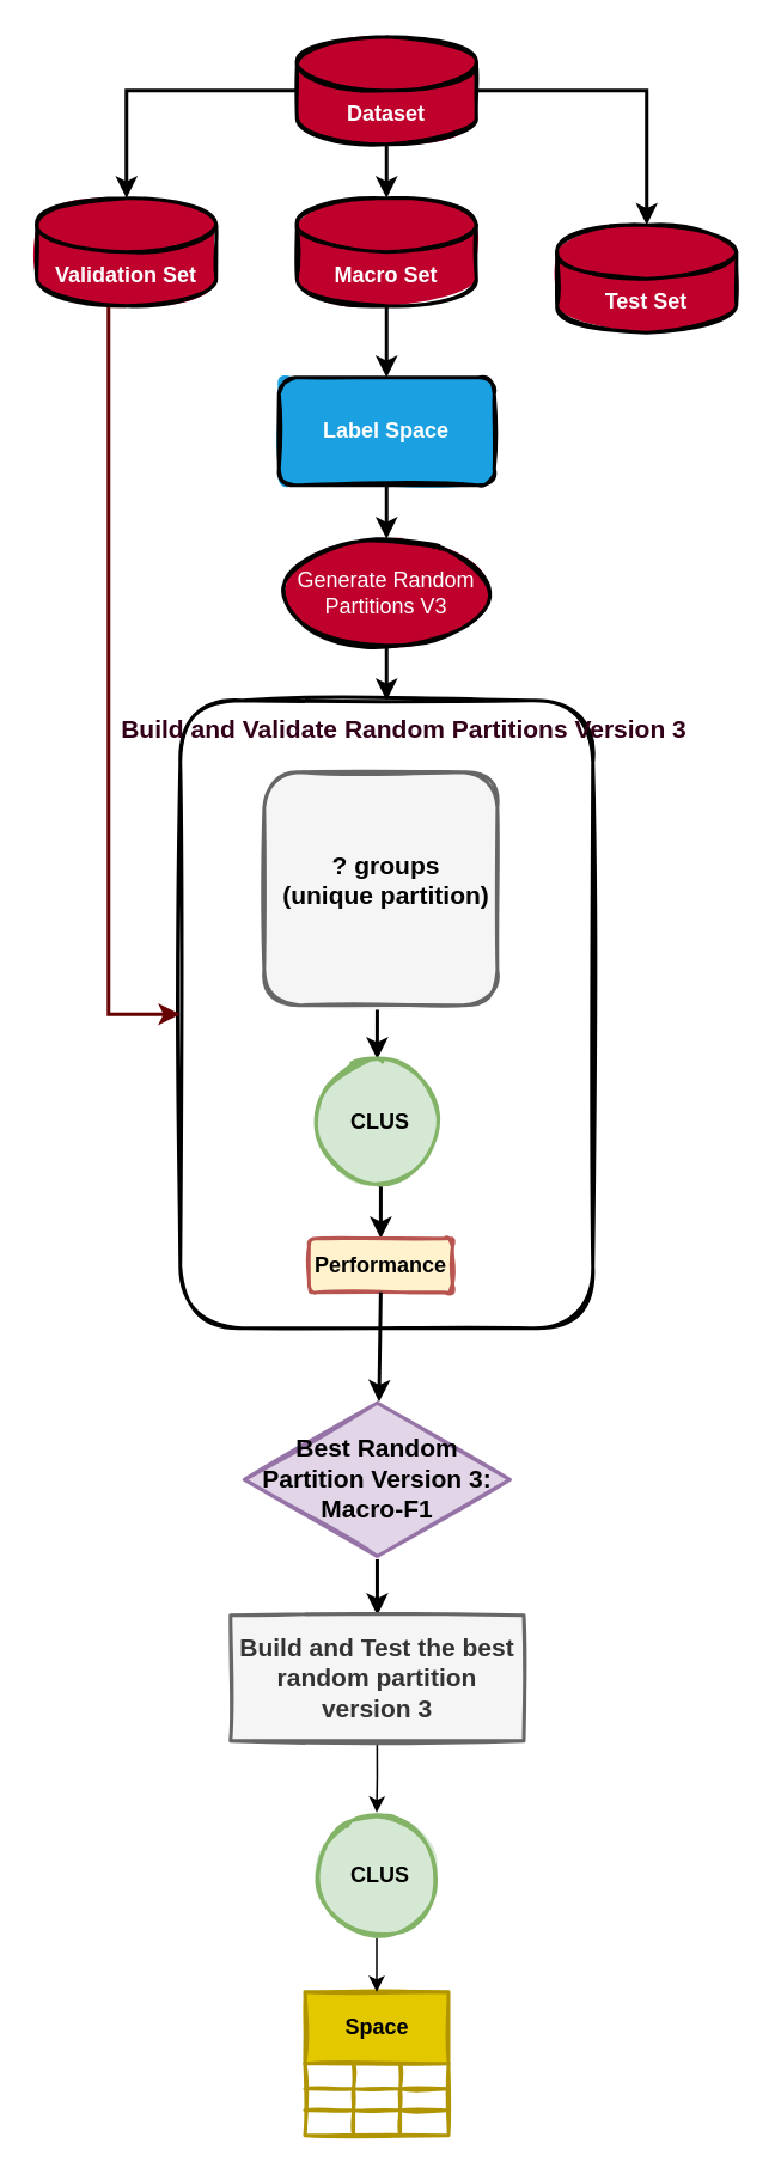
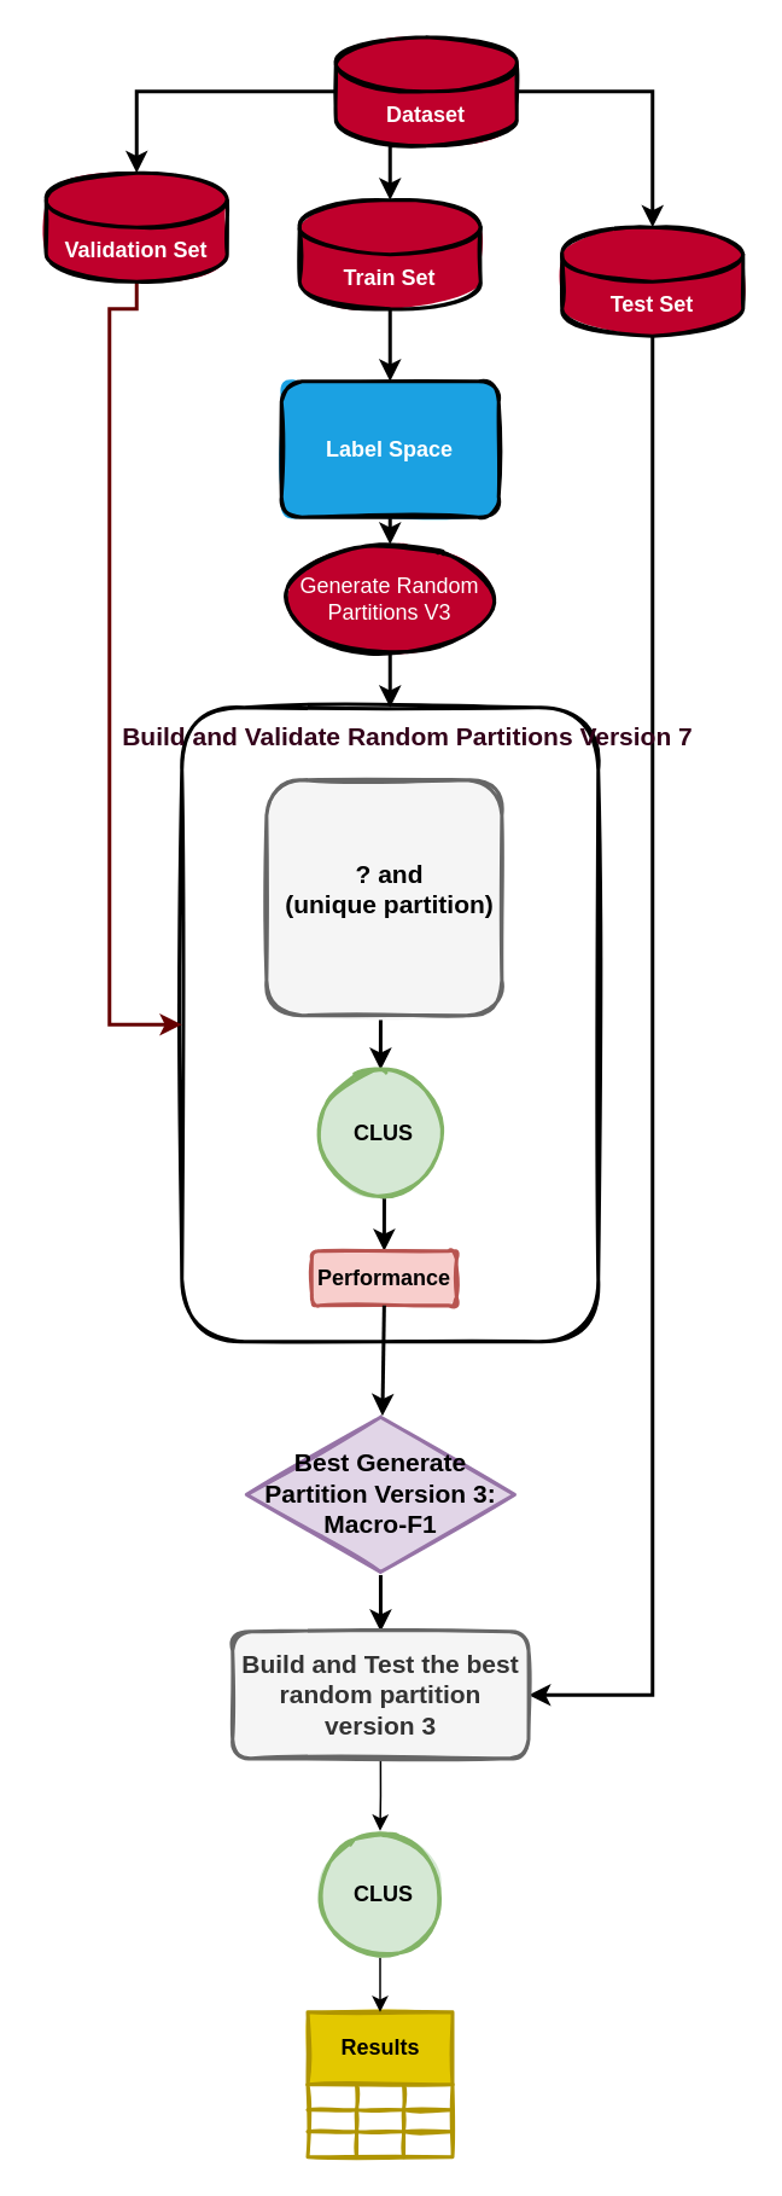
- <mxCell id="6" value="Dataset" style="shape=cylinder3;whiteSpace=wrap;html=1;boundedLbl=1;backgroundOutline=1;size=15;fillColor=#BF002C;strokeColor=#000000;strokeWidth=2;sketch=1;fillWeight=2;hachureGap=8;fillStyle=solid;fontStyle=1;fontColor=#FFFFFF;" parent="1" vertex="1"><mxGeometry x="165" y="20" width="100" height="60" as="geometry" /></mxCell>
+ <mxCell id="6" value="Dataset" style="shape=cylinder3;whiteSpace=wrap;html=1;boundedLbl=1;backgroundOutline=1;size=15;fillColor=#BF002C;strokeColor=#000000;strokeWidth=2;sketch=1;fillWeight=2;hachureGap=8;fillStyle=solid;fontStyle=1;fontColor=#FFFFFF;" parent="1" vertex="1"><mxGeometry x="185" y="20" width="100" height="60" as="geometry" /></mxCell>
- <mxCell id="25" value="Validation Set" style="shape=cylinder3;whiteSpace=wrap;html=1;boundedLbl=1;backgroundOutline=1;size=15;strokeColor=#000000;fillColor=#BF002C;strokeWidth=2;sketch=1;fillWeight=2;hachureGap=8;fillStyle=solid;fontStyle=1;fontColor=#FFFFFF;" parent="1" vertex="1"><mxGeometry x="20" y="110" width="100" height="60" as="geometry" /></mxCell>
+ <mxCell id="25" value="Validation Set" style="shape=cylinder3;whiteSpace=wrap;html=1;boundedLbl=1;backgroundOutline=1;size=15;strokeColor=#000000;fillColor=#BF002C;strokeWidth=2;sketch=1;fillWeight=2;hachureGap=8;fillStyle=solid;fontStyle=1;fontColor=#FFFFFF;" parent="1" vertex="1"><mxGeometry x="25" y="95" width="100" height="60" as="geometry" /></mxCell>
- <mxCell id="8" value="Macro Set" style="shape=cylinder3;whiteSpace=wrap;html=1;boundedLbl=1;backgroundOutline=1;size=15;strokeColor=#000000;fillColor=#BF002C;strokeWidth=2;sketch=1;fillWeight=2;hachureGap=8;fillStyle=solid;fontStyle=1;fontColor=#FFFFFF;" parent="1" vertex="1"><mxGeometry x="165" y="110" width="100" height="60" as="geometry" /></mxCell>
+ <mxCell id="8" value="Train Set" style="shape=cylinder3;whiteSpace=wrap;html=1;boundedLbl=1;backgroundOutline=1;size=15;strokeColor=#000000;fillColor=#BF002C;strokeWidth=2;sketch=1;fillWeight=2;hachureGap=8;fillStyle=solid;fontStyle=1;fontColor=#FFFFFF;" parent="1" vertex="1"><mxGeometry x="165" y="110" width="100" height="60" as="geometry" /></mxCell>
- <mxCell id="27" value="Label Space" style="rounded=1;whiteSpace=wrap;html=1;strokeWidth=2;fillWeight=4;hachureGap=8;hachureAngle=45;fillColor=#1ba1e2;sketch=1;fillStyle=solid;fontStyle=1;fontColor=#FFFFFF;" parent="1" vertex="1"><mxGeometry x="155" y="210" width="120" height="60" as="geometry" /></mxCell>
+ <mxCell id="27" value="Label Space" style="rounded=1;whiteSpace=wrap;html=1;strokeWidth=2;fillWeight=4;hachureGap=8;hachureAngle=45;fillColor=#1ba1e2;sketch=1;fillStyle=solid;fontStyle=1;fontColor=#FFFFFF;" parent="1" vertex="1"><mxGeometry x="155" y="210" width="120" height="75" as="geometry" /></mxCell>
- <mxCell id="32" value="Build and Validate Random Partitions Version 3" style="text;html=1;strokeColor=none;fillColor=none;align=center;verticalAlign=middle;whiteSpace=wrap;rounded=0;fontStyle=1;fontSize=14;fontColor=#33001A;" parent="1" vertex="1"><mxGeometry x="60" y="396" width="330" height="20" as="geometry" /></mxCell>
+ <mxCell id="32" value="Build and Validate Random Partitions Version 7" style="text;html=1;strokeColor=none;fillColor=none;align=center;verticalAlign=middle;whiteSpace=wrap;rounded=0;fontStyle=1;fontSize=14;fontColor=#33001A;" parent="1" vertex="1"><mxGeometry x="60" y="396" width="330" height="20" as="geometry" /></mxCell>
- <mxCell id="43" value="? groups&lt;br&gt;(unique partition)" style="text;html=1;strokeColor=none;fillColor=none;align=center;verticalAlign=middle;whiteSpace=wrap;rounded=0;fontColor=#000000;fontStyle=1;fontSize=14;" vertex="1" parent="1"><mxGeometry x="151" y="480" width="128" height="20" as="geometry" /></mxCell>
+ <mxCell id="43" value="? and&lt;br&gt;(unique partition)" style="text;html=1;strokeColor=none;fillColor=none;align=center;verticalAlign=middle;whiteSpace=wrap;rounded=0;fontColor=#000000;fontStyle=1;fontSize=14;" vertex="1" parent="1"><mxGeometry x="151" y="480" width="128" height="20" as="geometry" /></mxCell>
+ <mxCell id="22" style="edgeStyle=orthogonalEdgeStyle;rounded=0;orthogonalLoop=1;jettySize=auto;html=1;exitX=0.5;exitY=1;exitDx=0;exitDy=0;exitPerimeter=0;entryX=1;entryY=0.5;entryDx=0;entryDy=0;strokeWidth=2;" edge="1" parent="1" source="23" target="39"><mxGeometry relative="1" as="geometry" /></mxCell>
- <mxCell id="37" value="Performance" style="rounded=1;whiteSpace=wrap;html=1;strokeWidth=2;fillWeight=4;hachureGap=8;hachureAngle=45;sketch=1;fillStyle=solid;fontStyle=1;fillColor=#fff2cc;strokeColor=#b85450;" parent="1" vertex="1"><mxGeometry x="171.75" y="690" width="80" height="30" as="geometry" /></mxCell>
+ <mxCell id="37" value="Performance" style="rounded=1;whiteSpace=wrap;html=1;strokeWidth=2;fillWeight=4;hachureGap=8;hachureAngle=45;sketch=1;fillStyle=solid;fontStyle=1;fillColor=#f8cecc;strokeColor=#b85450;" parent="1" vertex="1"><mxGeometry x="171.75" y="690" width="80" height="30" as="geometry" /></mxCell>
- <mxCell id="36" value="Best Random Partition Version 3: Macro-F1" style="html=1;whiteSpace=wrap;aspect=fixed;shape=isoRectangle;fontSize=14;rounded=1;fontStyle=1;strokeWidth=2;sketch=1;fillWeight=4;hachureGap=8;hachureAngle=45;fillStyle=solid;fillColor=#e1d5e7;strokeColor=#9673a6;" parent="1" vertex="1"><mxGeometry x="135.75" y="780" width="148" height="88.8" as="geometry" /></mxCell>
+ <mxCell id="36" value="Best Generate Partition Version 3: Macro-F1" style="html=1;whiteSpace=wrap;aspect=fixed;shape=isoRectangle;fontSize=14;rounded=1;fontStyle=1;strokeWidth=2;sketch=1;fillWeight=4;hachureGap=8;hachureAngle=45;fillStyle=solid;fillColor=#e1d5e7;strokeColor=#9673a6;" parent="1" vertex="1"><mxGeometry x="135.75" y="780" width="148" height="88.8" as="geometry" /></mxCell>
- <mxCell id="39" value="Build and Test the best random partition version 3" style="whiteSpace=wrap;html=1;strokeWidth=2;fillWeight=4;hachureGap=8;hachureAngle=45;sketch=1;fillStyle=solid;fontStyle=1;fontSize=14;fillColor=#f5f5f5;fontColor=#333333;strokeColor=#666666;rounded=0;" parent="1" vertex="1"><mxGeometry x="128" y="900" width="163.5" height="70" as="geometry" /></mxCell>
+ <mxCell id="39" value="Build and Test the best random partition version 3" style="rounded=1;whiteSpace=wrap;html=1;strokeWidth=2;fillWeight=4;hachureGap=8;hachureAngle=45;sketch=1;fillStyle=solid;fontStyle=1;fontSize=14;fillColor=#f5f5f5;fontColor=#333333;strokeColor=#666666;" parent="1" vertex="1"><mxGeometry x="128" y="900" width="163.5" height="70" as="geometry" /></mxCell>
- <mxCell id="9" value="Space" style="shape=table;html=1;whiteSpace=wrap;container=1;collapsible=0;childLayout=tableLayout;fontStyle=1;align=center;fontColor=#000000;fillColor=#e3c800;strokeColor=#B09500;strokeWidth=2;sketch=1;fillWeight=2;hachureGap=8;fillStyle=solid;" parent="1" vertex="1"><mxGeometry x="169.5" y="1110" width="80" height="80" as="geometry" /></mxCell>
+ <mxCell id="9" value="Results" style="shape=table;html=1;whiteSpace=wrap;container=1;collapsible=0;childLayout=tableLayout;fontStyle=1;align=center;fontColor=#000000;fillColor=#e3c800;strokeColor=#B09500;strokeWidth=2;sketch=1;fillWeight=2;hachureGap=8;fillStyle=solid;" parent="1" vertex="1"><mxGeometry x="169.5" y="1110" width="80" height="80" as="geometry" /></mxCell>
